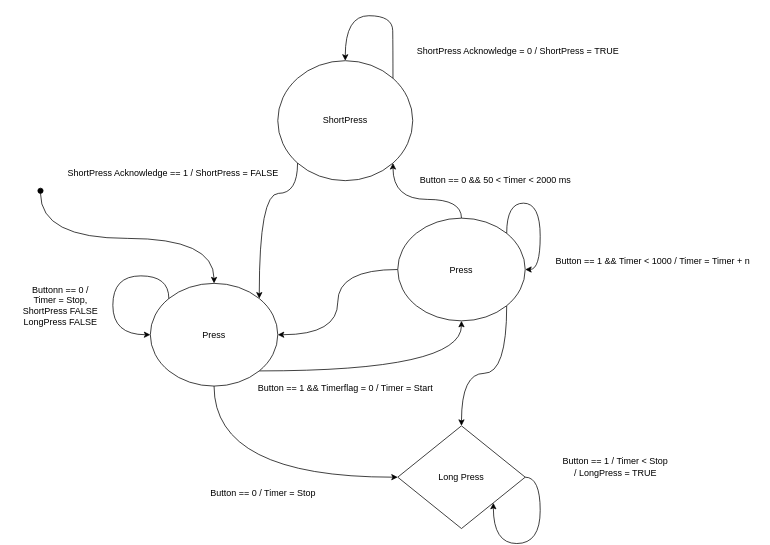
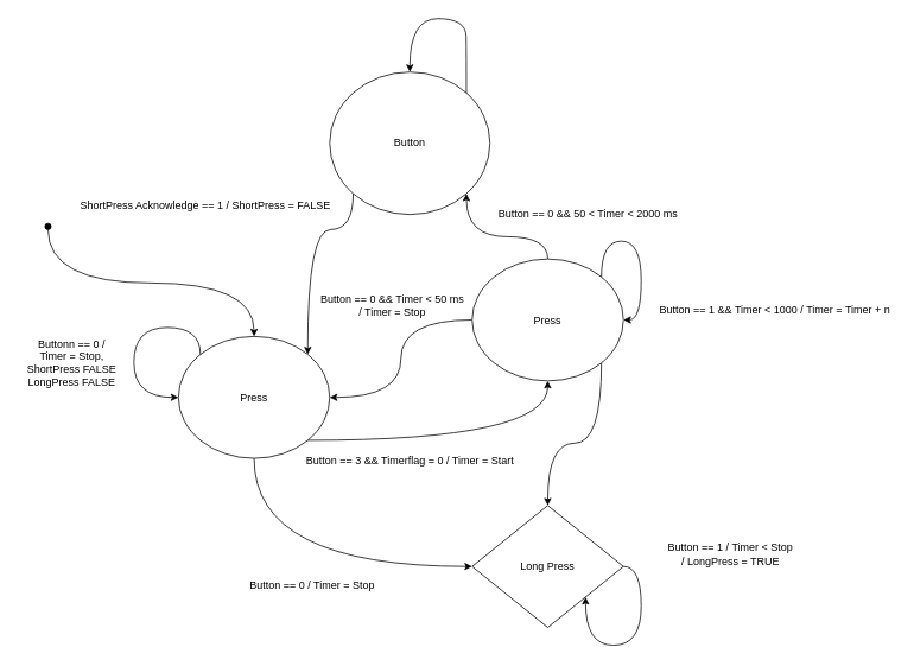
- <mxCell id="4" value="ShortPress Acknowledge = 0 / ShortPress = TRUE" style="text;html=1;align=center;verticalAlign=middle;resizable=0;points=[];autosize=1;" vertex="1" parent="1"><mxGeometry x="550" y="57" width="280" height="20" as="geometry" /></mxCell>
- <mxCell id="2" value="ShortPress" style="ellipse;whiteSpace=wrap;html=1;" vertex="1" parent="1"><mxGeometry x="370" y="80" width="180" height="160" as="geometry" /></mxCell>
+ <mxCell id="2" value="Button" style="ellipse;whiteSpace=wrap;html=1;" vertex="1" parent="1"><mxGeometry x="370" y="80" width="180" height="160" as="geometry" /></mxCell>
+ <mxCell id="16" value="Button == 0 &amp;amp;&amp;amp; Timer &amp;lt; 50 ms &lt;br&gt;/ Timer = Stop" style="text;html=1;align=center;verticalAlign=middle;resizable=0;points=[];autosize=1;" vertex="1" parent="1"><mxGeometry x="350" y="327" width="180" height="30" as="geometry" /></mxCell>
- <mxCell id="17" value="Button == 1 &amp;amp;&amp;amp; Timerflag = 0 / Timer = Start" style="text;html=1;align=center;verticalAlign=middle;resizable=0;points=[];autosize=1;" vertex="1" parent="1"><mxGeometry x="335" y="507" width="250" height="20" as="geometry" /></mxCell>
+ <mxCell id="17" value="Button == 3 &amp;amp;&amp;amp; Timerflag = 0 / Timer = Start" style="text;html=1;align=center;verticalAlign=middle;resizable=0;points=[];autosize=1;" vertex="1" parent="1"><mxGeometry x="335" y="507" width="250" height="20" as="geometry" /></mxCell>
